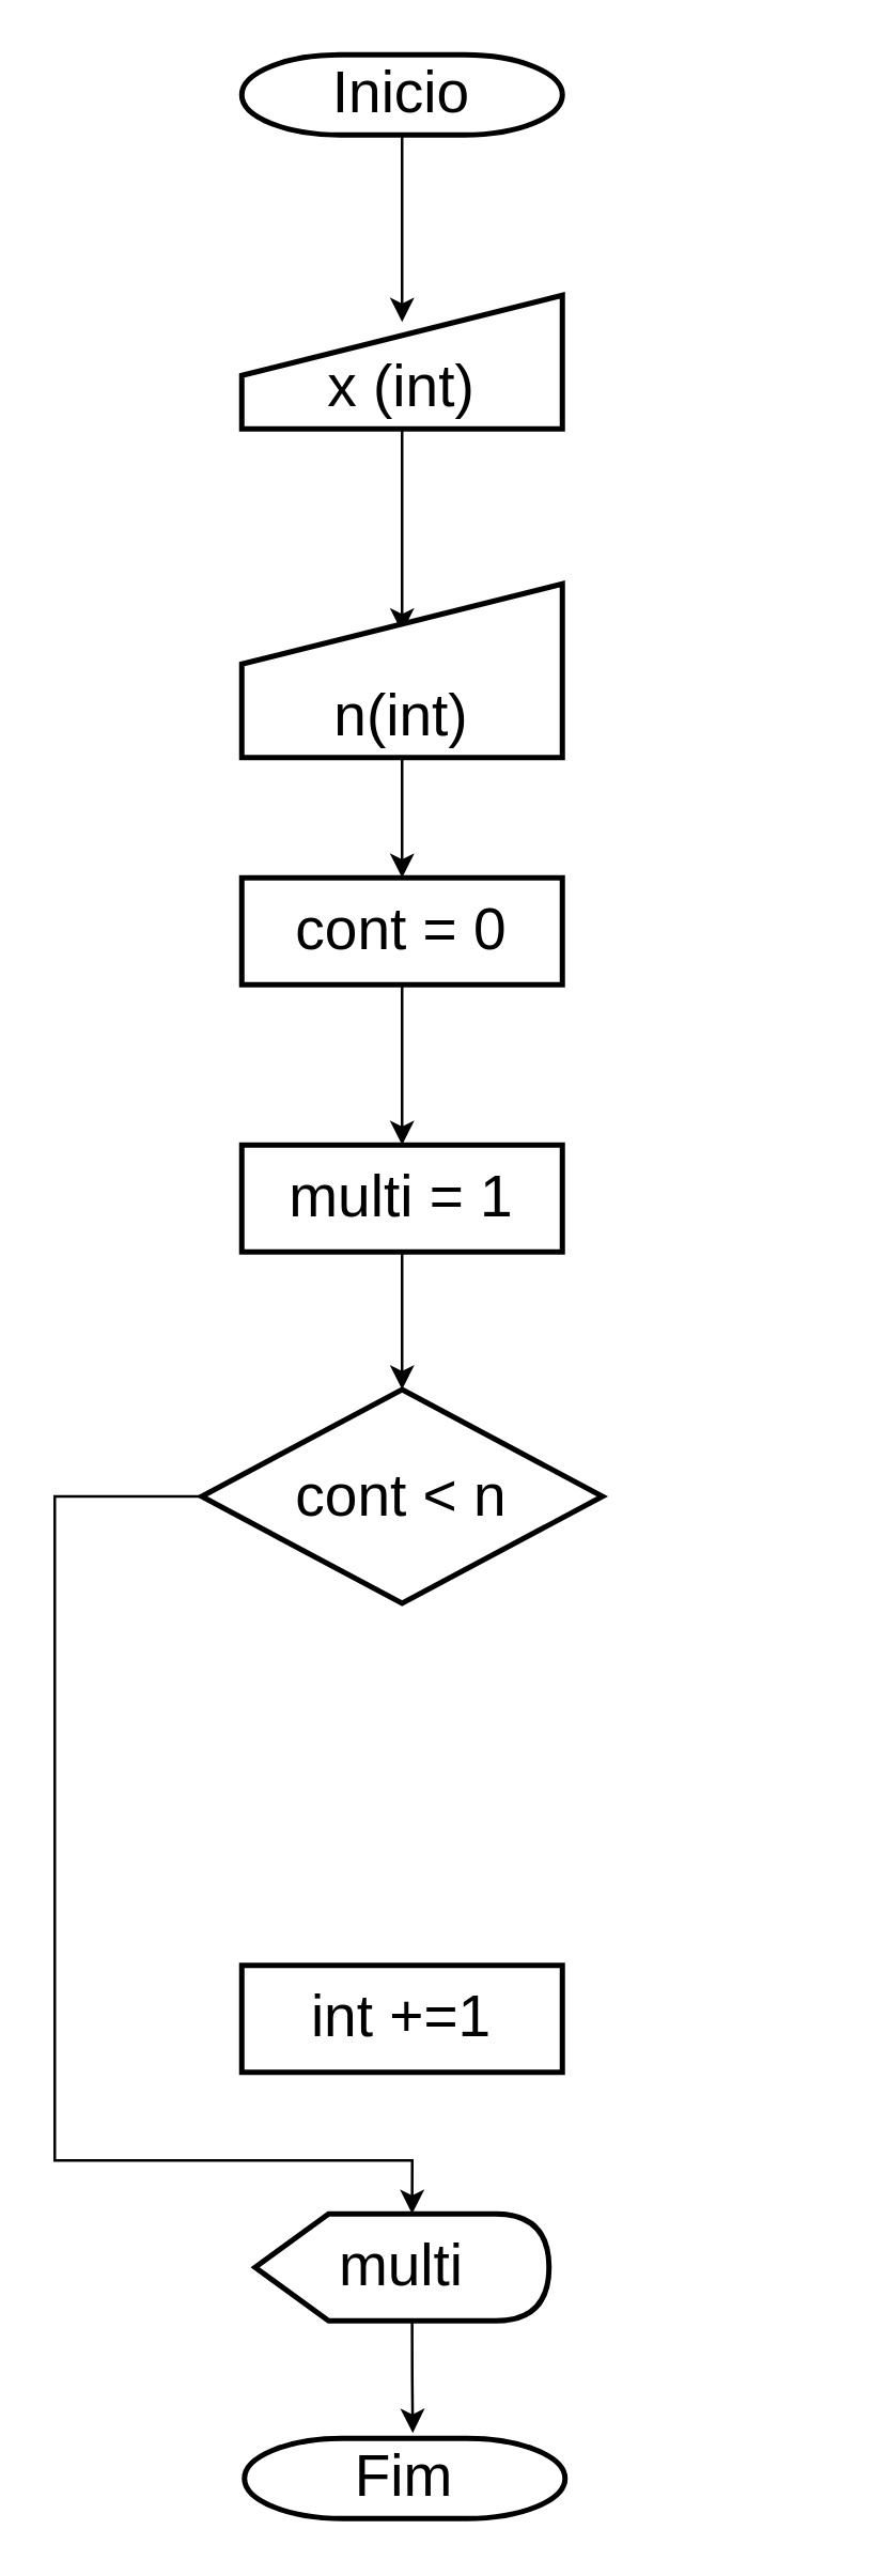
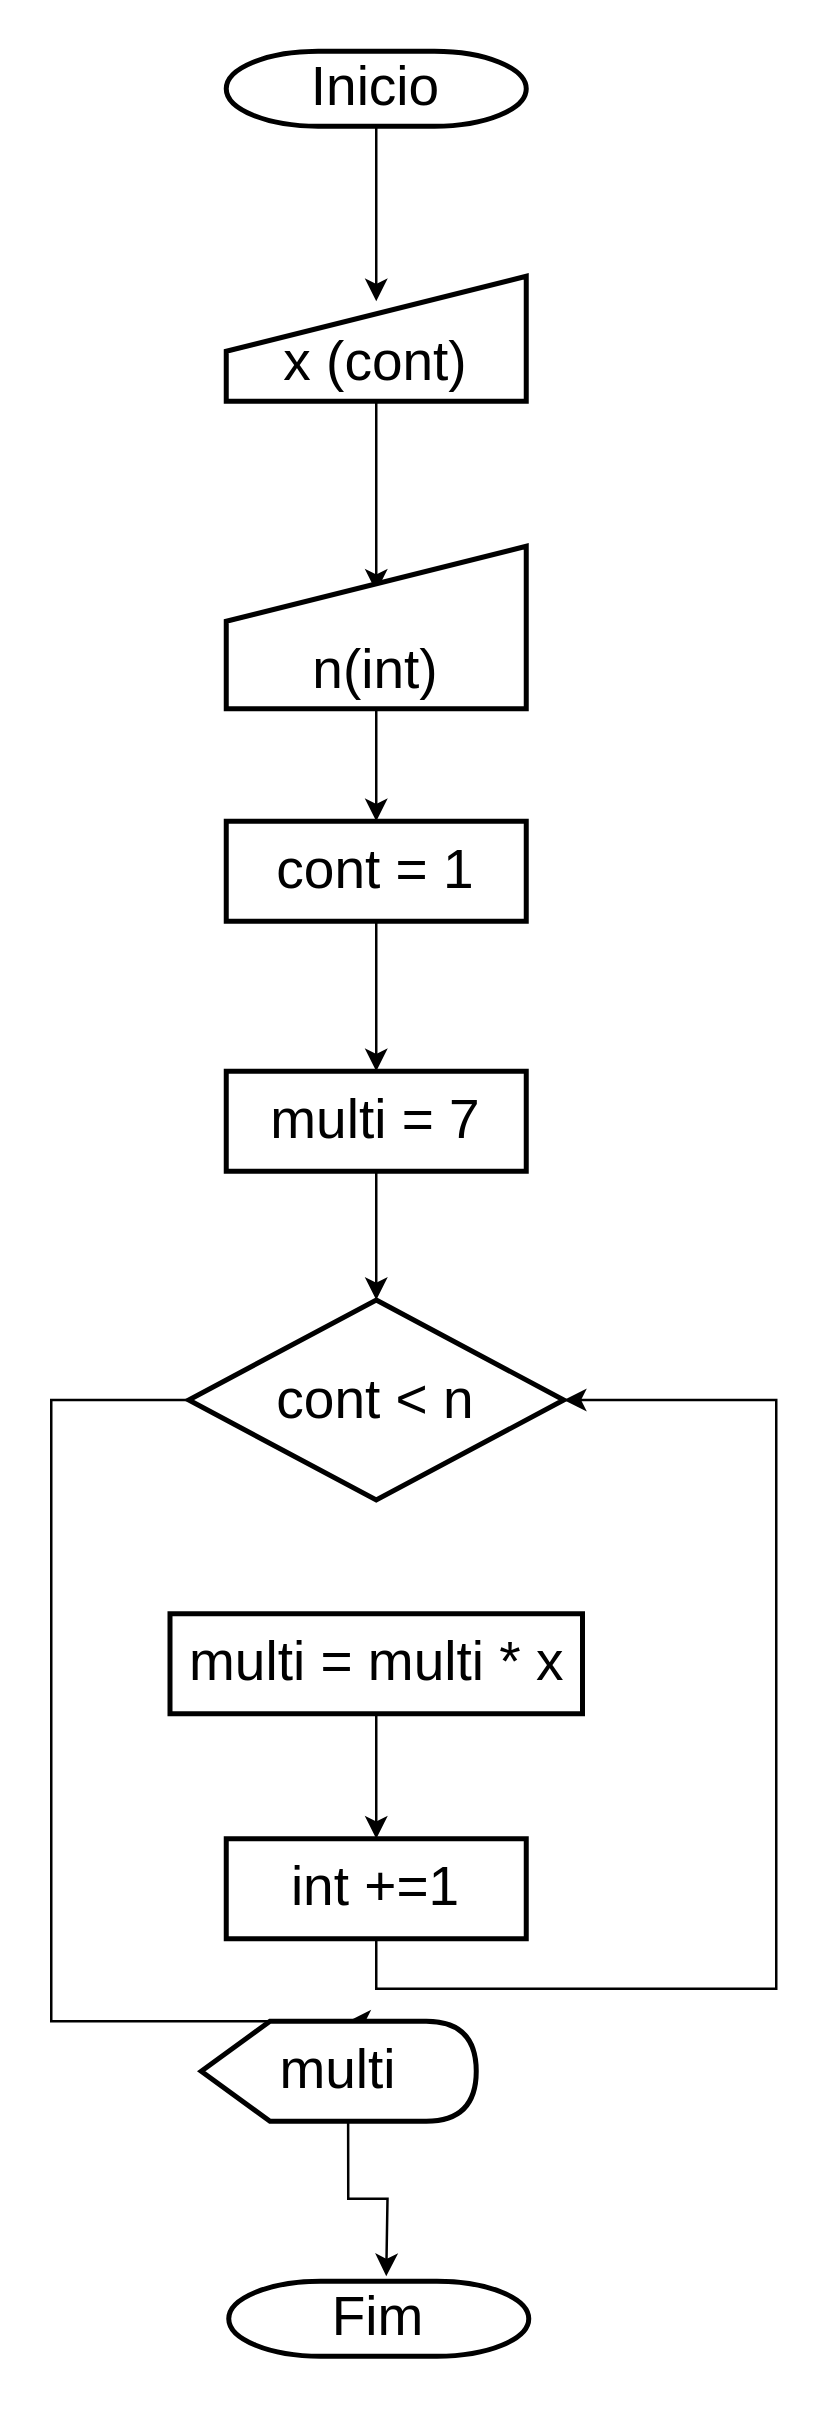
- <mxCell id="5" value="x (int)" style="shape=manualInput;whiteSpace=wrap;html=1;strokeWidth=2;fontSize=22;verticalAlign=bottom;" vertex="1" parent="1"><mxGeometry x="90" y="110" width="120" height="50" as="geometry" /></mxCell>
+ <mxCell id="5" value="x (cont)" style="shape=manualInput;whiteSpace=wrap;html=1;strokeWidth=2;fontSize=22;verticalAlign=bottom;" vertex="1" parent="1"><mxGeometry x="90" y="110" width="120" height="50" as="geometry" /></mxCell>
- <mxCell id="11" value="cont = 0" style="rounded=0;whiteSpace=wrap;html=1;strokeWidth=2;fontSize=22;" vertex="1" parent="1"><mxGeometry x="90" y="328" width="120" height="40" as="geometry" /></mxCell>
+ <mxCell id="11" value="cont = 1" style="rounded=0;whiteSpace=wrap;html=1;strokeWidth=2;fontSize=22;" vertex="1" parent="1"><mxGeometry x="90" y="328" width="120" height="40" as="geometry" /></mxCell>
- <mxCell id="17" value="multi = 1" style="rounded=0;whiteSpace=wrap;html=1;strokeWidth=2;fontSize=22;" vertex="1" parent="1"><mxGeometry x="90" y="428" width="120" height="40" as="geometry" /></mxCell>
+ <mxCell id="17" value="multi = 7" style="rounded=0;whiteSpace=wrap;html=1;strokeWidth=2;fontSize=22;" vertex="1" parent="1"><mxGeometry x="90" y="428" width="120" height="40" as="geometry" /></mxCell>
+ <mxCell id="13" value="multi = multi * x" style="rounded=0;whiteSpace=wrap;html=1;strokeWidth=2;fontSize=22;" vertex="1" parent="1"><mxGeometry x="67.5" y="645" width="165" height="40" as="geometry" /></mxCell>
+ <mxCell id="12" style="edgeStyle=orthogonalEdgeStyle;rounded=0;orthogonalLoop=1;jettySize=auto;html=1;exitX=0.5;exitY=1;exitDx=0;exitDy=0;entryX=0.5;entryY=0;entryDx=0;entryDy=0;" edge="1" parent="1" source="13" target="15"><mxGeometry relative="1" as="geometry" /></mxCell>
+ <mxCell id="14" style="edgeStyle=orthogonalEdgeStyle;rounded=0;orthogonalLoop=1;jettySize=auto;html=1;exitX=0.5;exitY=1;exitDx=0;exitDy=0;entryX=1;entryY=0.5;entryDx=0;entryDy=0;" edge="1" parent="1" source="15" target="9"><mxGeometry relative="1" as="geometry"><Array as="points"><mxPoint x="150" y="795" /><mxPoint x="310" y="795" /><mxPoint x="310" y="560" /></Array></mxGeometry></mxCell>
- <mxCell id="19" value="multi" style="shape=display;whiteSpace=wrap;html=1;strokeWidth=2;fontSize=22;" vertex="1" parent="1"><mxGeometry x="95" y="828" width="110" height="40" as="geometry" /></mxCell>
+ <mxCell id="19" value="multi" style="shape=display;whiteSpace=wrap;html=1;strokeWidth=2;fontSize=22;" vertex="1" parent="1"><mxGeometry x="80" y="808" width="110" height="40" as="geometry" /></mxCell>
